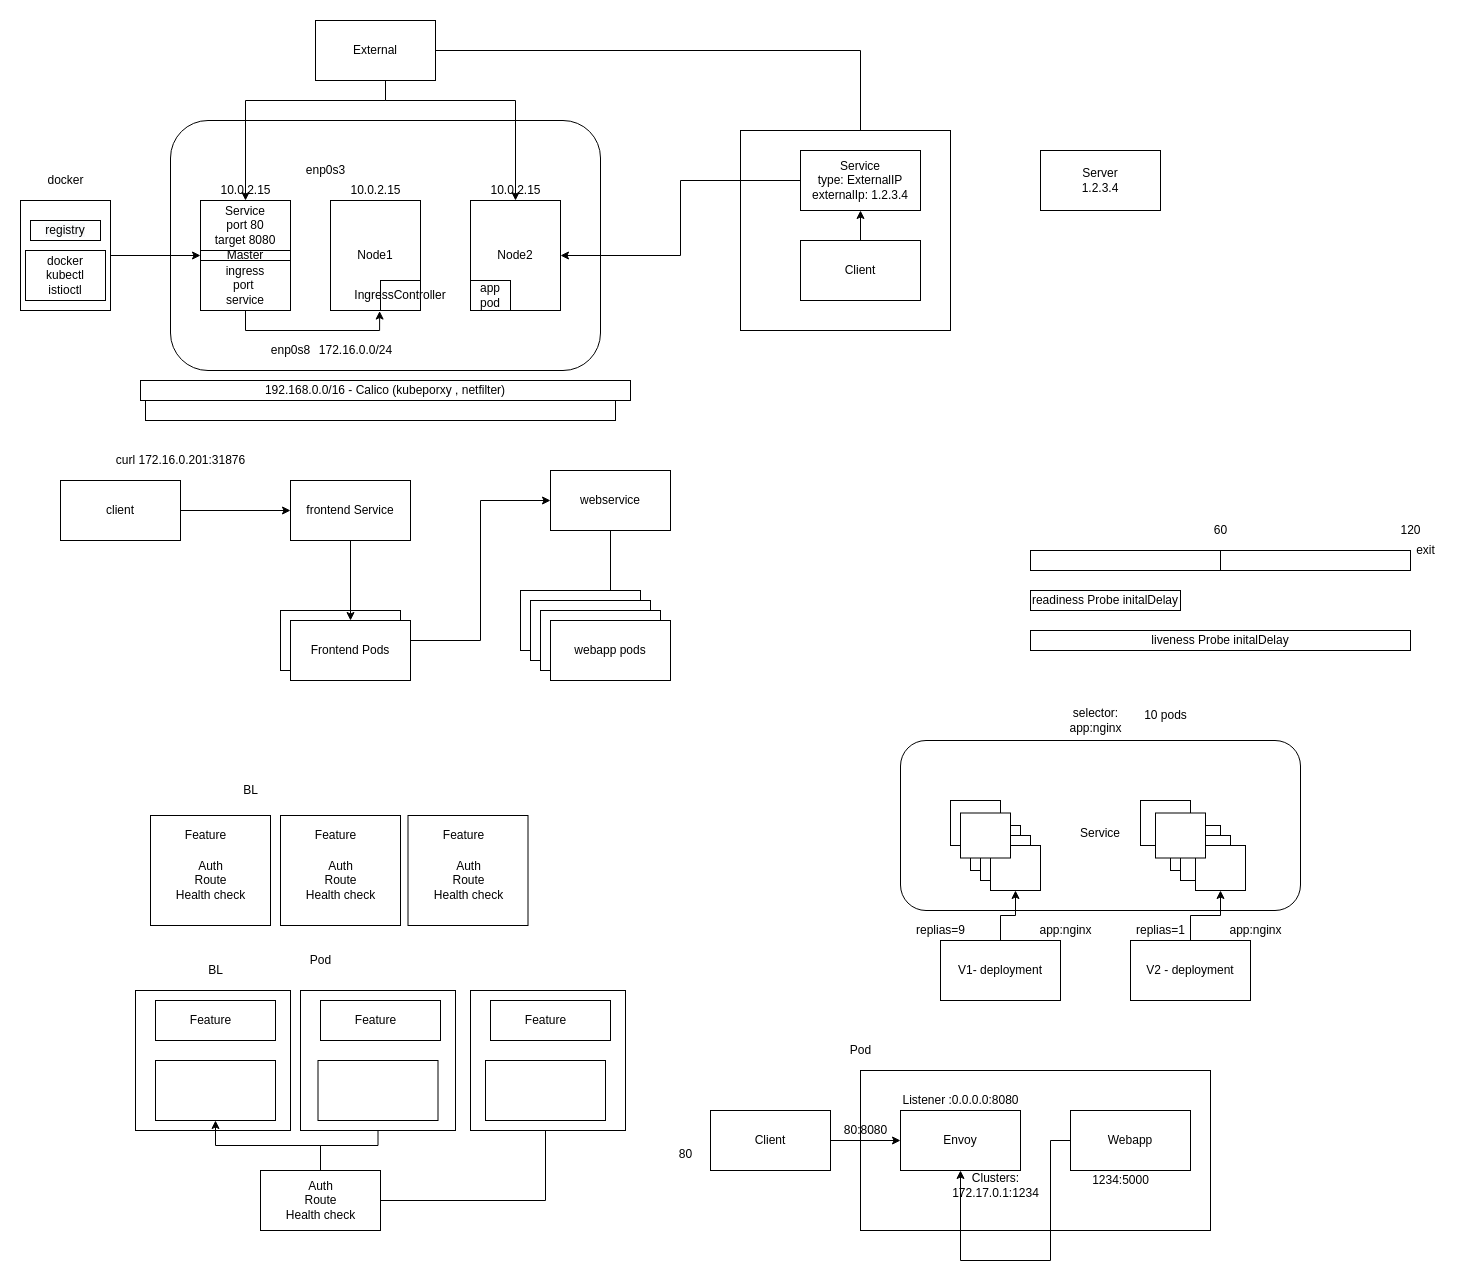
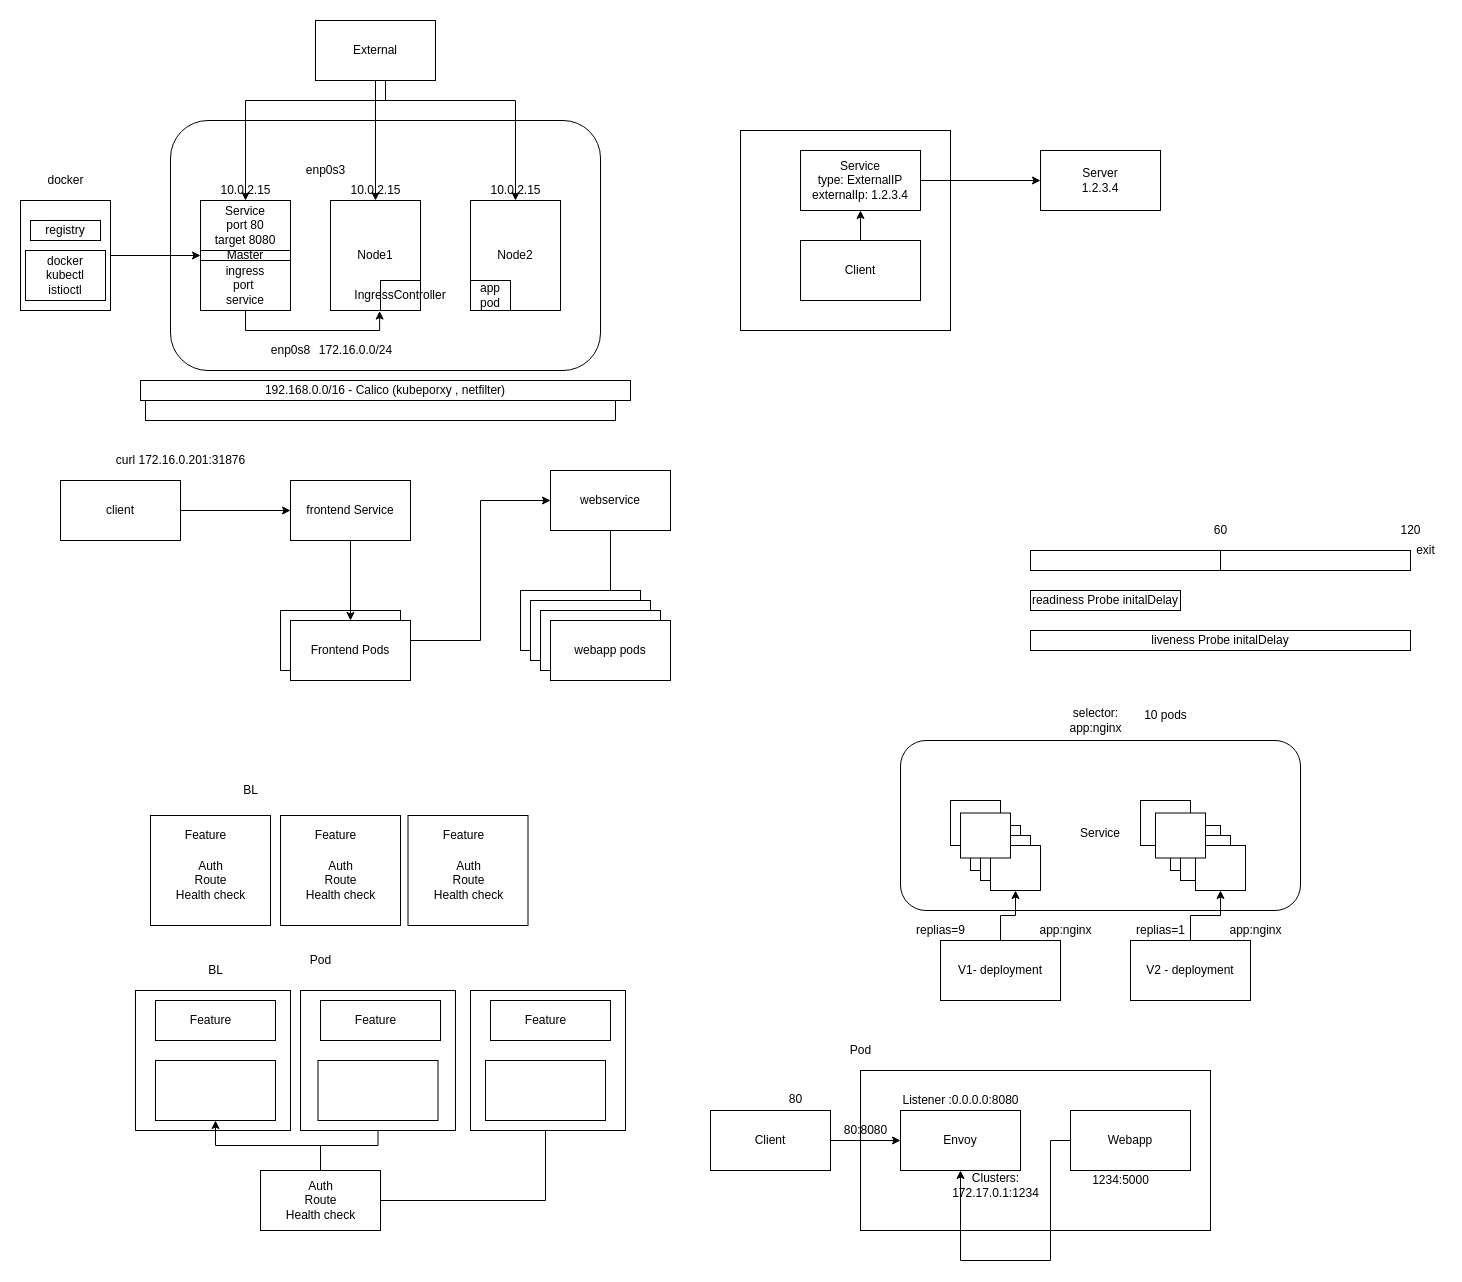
- <mxCell id="22" style="edgeStyle=orthogonalEdgeStyle;rounded=0;orthogonalLoop=1;jettySize=auto;html=1;" edge="1" parent="1" source="24" target="31"><mxGeometry relative="1" as="geometry" /></mxCell>
+ <mxCell id="22" style="edgeStyle=orthogonalEdgeStyle;rounded=0;orthogonalLoop=1;jettySize=auto;html=1;" edge="1" parent="1" source="24" target="13"><mxGeometry relative="1" as="geometry" /></mxCell>
- <mxCell id="30" style="edgeStyle=orthogonalEdgeStyle;rounded=0;orthogonalLoop=1;jettySize=auto;html=1;" edge="1" parent="1" source="31" target="12"><mxGeometry relative="1" as="geometry" /></mxCell>
+ <mxCell id="30" style="edgeStyle=orthogonalEdgeStyle;rounded=0;orthogonalLoop=1;jettySize=auto;html=1;" edge="1" parent="1" source="31" target="32"><mxGeometry relative="1" as="geometry" /></mxCell>
- <mxCell id="106" value="80" style="text;html=1;align=center;verticalAlign=middle;resizable=0;points=[];autosize=1;strokeColor=none;" vertex="1" parent="1"><mxGeometry x="670" y="1144" width="30" height="20" as="geometry" /></mxCell>
+ <mxCell id="106" value="80" style="text;html=1;align=center;verticalAlign=middle;resizable=0;points=[];autosize=1;strokeColor=none;" vertex="1" parent="1"><mxGeometry x="780" y="1089" width="30" height="20" as="geometry" /></mxCell>
